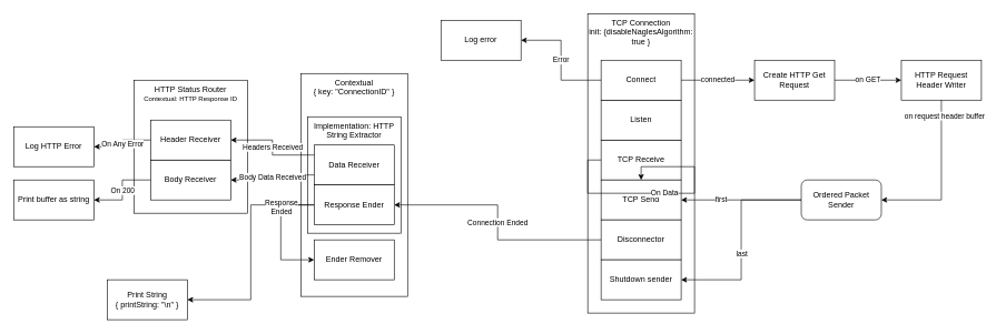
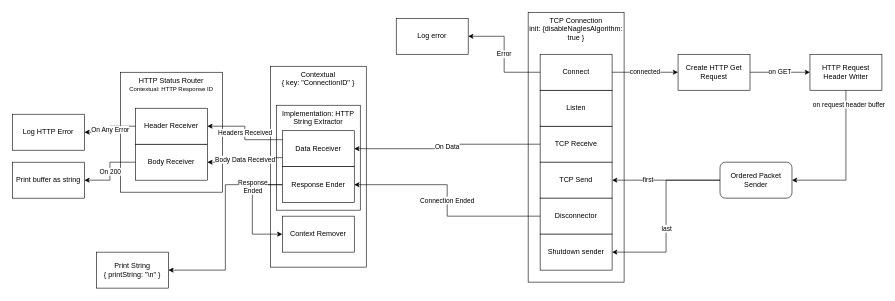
- <mxCell id="38" value="On Data" style="edgeStyle=orthogonalEdgeStyle;rounded=0;orthogonalLoop=1;jettySize=auto;html=1;exitX=0;exitY=0.5;exitDx=0;exitDy=0;" parent="1" source="9" target="10" edge="1"><mxGeometry relative="1" as="geometry"><mxPoint x="780" y="240" as="targetPoint" /></mxGeometry></mxCell>
+ <mxCell id="38" value="On Data" style="edgeStyle=orthogonalEdgeStyle;rounded=0;orthogonalLoop=1;jettySize=auto;html=1;exitX=0;exitY=0.5;exitDx=0;exitDy=0;entryX=1;entryY=0.5;entryDx=0;entryDy=0;" parent="1" source="9" target="35" edge="1"><mxGeometry relative="1" as="geometry"><mxPoint x="780" y="240" as="targetPoint" /></mxGeometry></mxCell>
- <mxCell id="33" value="Ender Remover" style="rounded=0;whiteSpace=wrap;html=1;align=center;" parent="31" vertex="1"><mxGeometry x="20" y="250" width="120" height="60" as="geometry" /></mxCell>
+ <mxCell id="33" value="Context Remover" style="rounded=0;whiteSpace=wrap;html=1;align=center;" parent="31" vertex="1"><mxGeometry x="20" y="250" width="120" height="60" as="geometry" /></mxCell>
